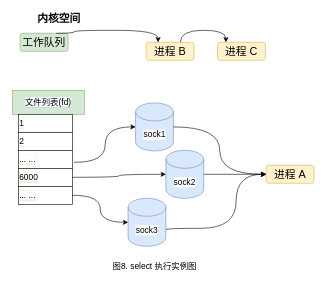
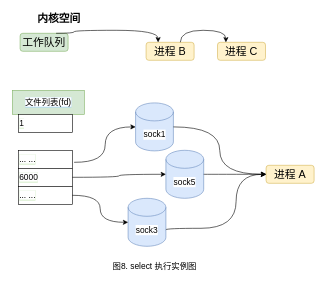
- <mxCell id="10" value="&lt;span style=&quot;background-color: rgb(255, 255, 255);&quot;&gt;2&lt;/span&gt;" style="rounded=0;whiteSpace=wrap;html=1;labelBackgroundColor=#B9E0A5;fontSize=14;align=left;" vertex="1" parent="1"><mxGeometry x="30" y="220" width="90" height="30" as="geometry" /></mxCell>
- <mxCell id="18" value="sock2" style="shape=cylinder3;whiteSpace=wrap;html=1;boundedLbl=1;backgroundOutline=1;size=15;labelBackgroundColor=#FFFFFF;fontSize=14;fillColor=#dae8fc;strokeColor=#6c8ebf;" vertex="1" parent="1"><mxGeometry x="276" y="250" width="63" height="80" as="geometry" /></mxCell>
+ <mxCell id="18" value="sock5" style="shape=cylinder3;whiteSpace=wrap;html=1;boundedLbl=1;backgroundOutline=1;size=15;labelBackgroundColor=#FFFFFF;fontSize=14;fillColor=#dae8fc;strokeColor=#6c8ebf;" vertex="1" parent="1"><mxGeometry x="276" y="250" width="63" height="80" as="geometry" /></mxCell>
